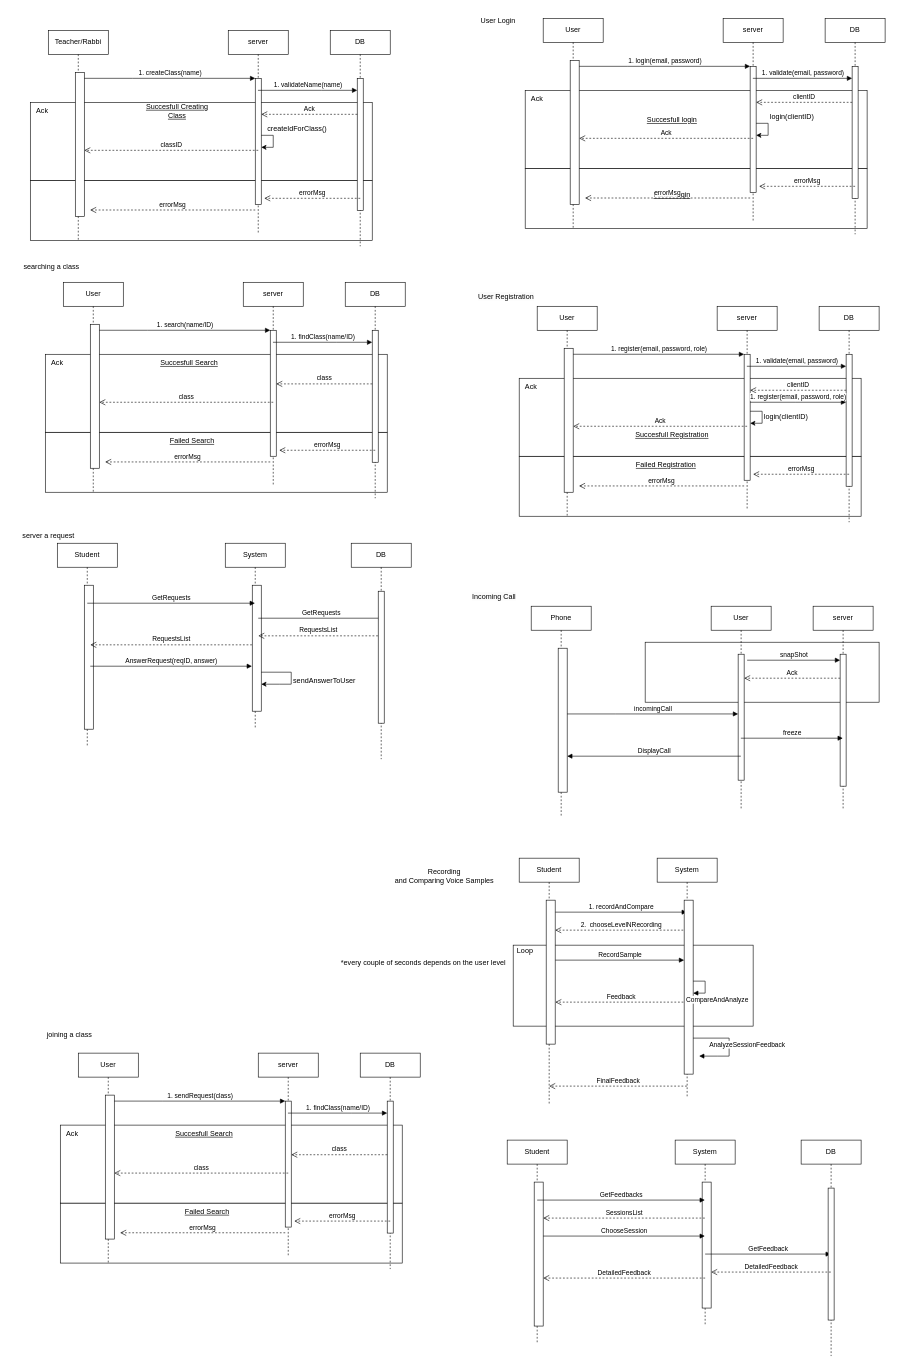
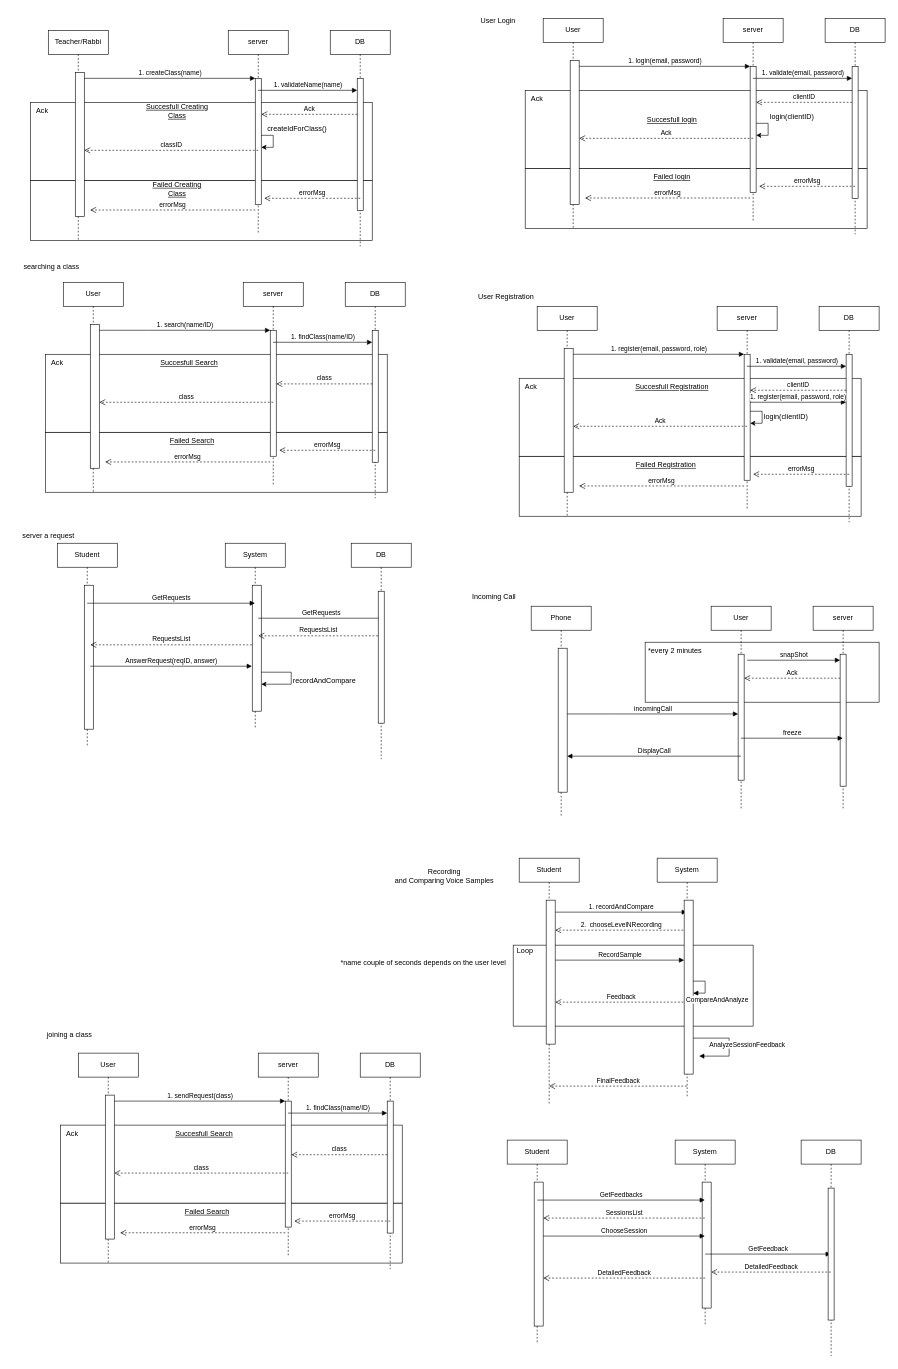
+ <mxCell id="103" value="&lt;u&gt;Failed Creating Class&lt;/u&gt;" style="text;html=1;strokeColor=none;fillColor=none;align=center;verticalAlign=middle;whiteSpace=wrap;rounded=0;" vertex="1" parent="1"><mxGeometry x="240" y="300" width="110" height="30" as="geometry" /></mxCell>
- <mxCell id="21" value="&lt;u&gt;Failed login&lt;/u&gt;" style="text;html=1;strokeColor=none;fillColor=none;align=center;verticalAlign=middle;whiteSpace=wrap;rounded=0;" parent="1" vertex="1"><mxGeometry x="1065" y="310" width="110" height="30" as="geometry" /></mxCell>
+ <mxCell id="21" value="&lt;u&gt;Failed login&lt;/u&gt;" style="text;html=1;strokeColor=none;fillColor=none;align=center;verticalAlign=middle;whiteSpace=wrap;rounded=0;" parent="1" vertex="1"><mxGeometry x="1065" y="280" width="110" height="30" as="geometry" /></mxCell>
- <mxCell id="39" value="&lt;u&gt;Succesfull Registration&lt;/u&gt;" style="text;html=1;strokeColor=none;fillColor=none;align=center;verticalAlign=middle;whiteSpace=wrap;rounded=0;" parent="1" vertex="1"><mxGeometry x="1055" y="710" width="130" height="30" as="geometry" /></mxCell>
+ <mxCell id="39" value="&lt;u&gt;Succesfull Registration&lt;/u&gt;" style="text;html=1;strokeColor=none;fillColor=none;align=center;verticalAlign=middle;whiteSpace=wrap;rounded=0;" parent="1" vertex="1"><mxGeometry x="1055" y="630" width="130" height="30" as="geometry" /></mxCell>
+ <mxCell id="53" value="*every 2 minutes" style="text;html=1;strokeColor=none;fillColor=none;align=center;verticalAlign=middle;whiteSpace=wrap;rounded=0;" parent="1" vertex="1"><mxGeometry x="1075" y="1070" width="100" height="30" as="geometry" /></mxCell>
- <mxCell id="154" value="sendAnswerToUser" style="text;html=1;align=center;verticalAlign=middle;resizable=0;points=[];autosize=1;strokeColor=none;fillColor=none;" vertex="1" parent="1"><mxGeometry x="475" y="1120" width="130" height="30" as="geometry" /></mxCell>
+ <mxCell id="154" value="recordAndCompare" style="text;html=1;align=center;verticalAlign=middle;resizable=0;points=[];autosize=1;strokeColor=none;fillColor=none;" vertex="1" parent="1"><mxGeometry x="475" y="1120" width="130" height="30" as="geometry" /></mxCell>
- <mxCell id="71" value="*every couple of seconds depends on the user level" style="text;html=1;align=center;verticalAlign=middle;resizable=0;points=[];autosize=1;strokeColor=none;fillColor=none;" parent="1" vertex="1"><mxGeometry x="555" y="1590" width="300" height="30" as="geometry" /></mxCell>
+ <mxCell id="71" value="*name couple of seconds depends on the user level" style="text;html=1;align=center;verticalAlign=middle;resizable=0;points=[];autosize=1;strokeColor=none;fillColor=none;" parent="1" vertex="1"><mxGeometry x="555" y="1590" width="300" height="30" as="geometry" /></mxCell>
